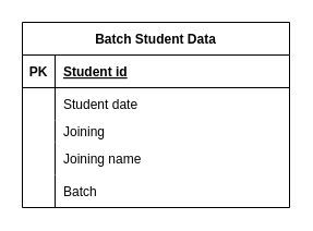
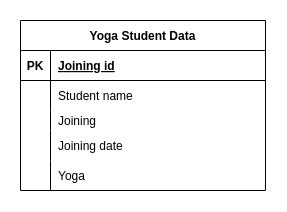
- <mxCell id="2" value="Batch Student Data" style="shape=table;startSize=30;container=1;collapsible=1;childLayout=tableLayout;fixedRows=1;rowLines=0;fontStyle=1;align=center;resizeLast=1;" vertex="1" parent="1"><mxGeometry x="20" y="20" width="245" height="170" as="geometry" /></mxCell>
+ <mxCell id="2" value="Yoga Student Data" style="shape=table;startSize=30;container=1;collapsible=1;childLayout=tableLayout;fixedRows=1;rowLines=0;fontStyle=1;align=center;resizeLast=1;" vertex="1" parent="1"><mxGeometry x="20" y="20" width="245" height="170" as="geometry" /></mxCell>
- <mxCell id="5" value="Student id" style="shape=partialRectangle;connectable=0;fillColor=none;top=0;left=0;bottom=0;right=0;align=left;spacingLeft=6;fontStyle=5;overflow=hidden;" vertex="1" parent="3"><mxGeometry x="30" width="215" height="30" as="geometry"><mxRectangle width="215" height="30" as="alternateBounds" /></mxGeometry></mxCell>
+ <mxCell id="5" value="Joining id" style="shape=partialRectangle;connectable=0;fillColor=none;top=0;left=0;bottom=0;right=0;align=left;spacingLeft=6;fontStyle=5;overflow=hidden;" vertex="1" parent="3"><mxGeometry x="30" width="215" height="30" as="geometry"><mxRectangle width="215" height="30" as="alternateBounds" /></mxGeometry></mxCell>
- <mxCell id="8" value="Student date" style="shape=partialRectangle;connectable=0;fillColor=none;top=0;left=0;bottom=0;right=0;align=left;spacingLeft=6;overflow=hidden;" vertex="1" parent="6"><mxGeometry x="30" width="215" height="30" as="geometry"><mxRectangle width="215" height="30" as="alternateBounds" /></mxGeometry></mxCell>
+ <mxCell id="8" value="Student name" style="shape=partialRectangle;connectable=0;fillColor=none;top=0;left=0;bottom=0;right=0;align=left;spacingLeft=6;overflow=hidden;" vertex="1" parent="6"><mxGeometry x="30" width="215" height="30" as="geometry"><mxRectangle width="215" height="30" as="alternateBounds" /></mxGeometry></mxCell>
- <mxCell id="14" value="Joining name" style="shape=partialRectangle;connectable=0;fillColor=none;top=0;left=0;bottom=0;right=0;align=left;spacingLeft=6;overflow=hidden;" vertex="1" parent="12"><mxGeometry x="30" width="215" height="30" as="geometry"><mxRectangle width="215" height="30" as="alternateBounds" /></mxGeometry></mxCell>
+ <mxCell id="14" value="Joining date" style="shape=partialRectangle;connectable=0;fillColor=none;top=0;left=0;bottom=0;right=0;align=left;spacingLeft=6;overflow=hidden;" vertex="1" parent="12"><mxGeometry x="30" width="215" height="30" as="geometry"><mxRectangle width="215" height="30" as="alternateBounds" /></mxGeometry></mxCell>
- <mxCell id="17" value="Batch" style="shape=partialRectangle;connectable=0;fillColor=none;top=0;left=0;bottom=0;right=0;align=left;spacingLeft=6;overflow=hidden;" vertex="1" parent="15"><mxGeometry x="30" width="215" height="30" as="geometry"><mxRectangle width="215" height="30" as="alternateBounds" /></mxGeometry></mxCell>
+ <mxCell id="17" value="Yoga" style="shape=partialRectangle;connectable=0;fillColor=none;top=0;left=0;bottom=0;right=0;align=left;spacingLeft=6;overflow=hidden;" vertex="1" parent="15"><mxGeometry x="30" width="215" height="30" as="geometry"><mxRectangle width="215" height="30" as="alternateBounds" /></mxGeometry></mxCell>
